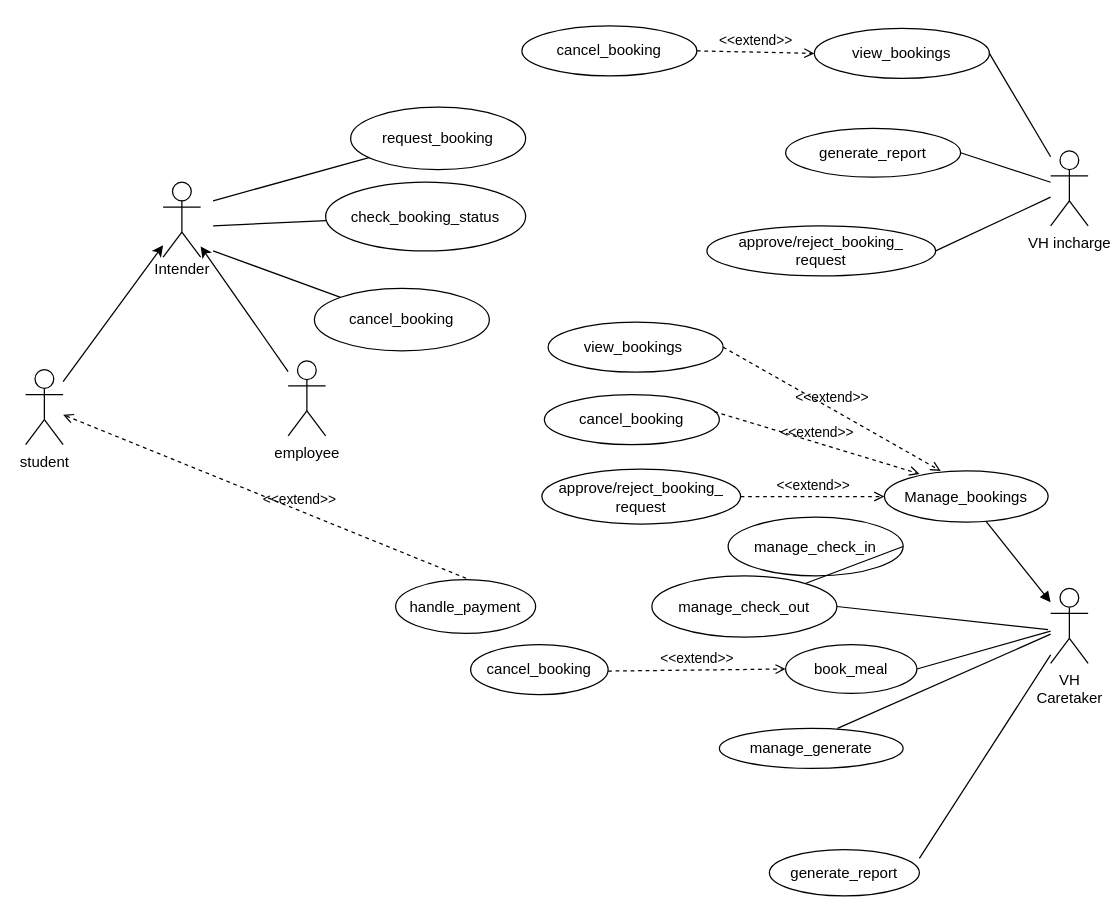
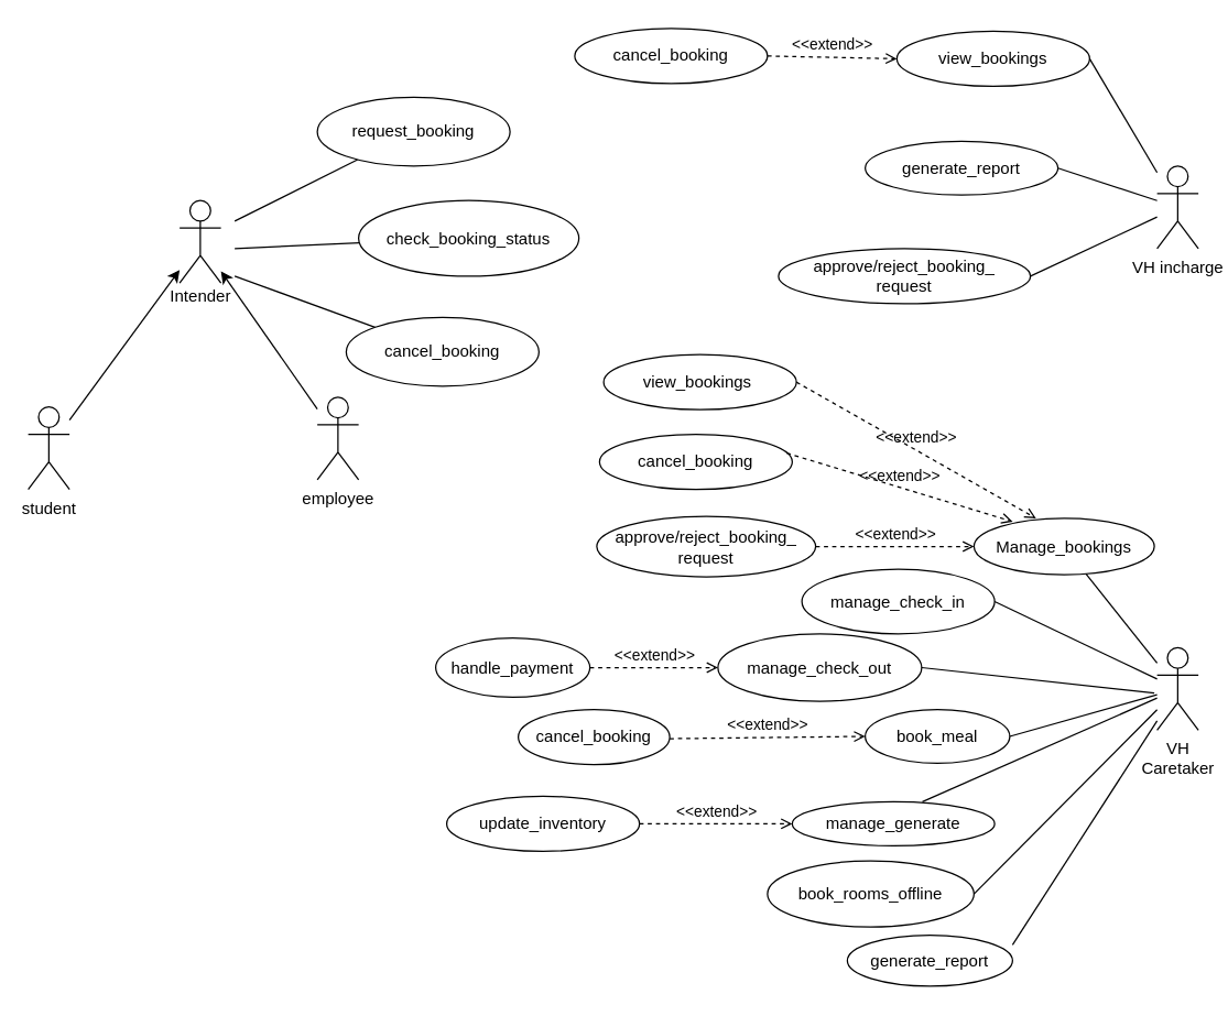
- <mxCell id="6" value="request_booking" style="ellipse;whiteSpace=wrap;html=1;" parent="1" vertex="1"><mxGeometry x="280" y="85" width="140" height="50" as="geometry" /></mxCell>
+ <mxCell id="6" value="request_booking" style="ellipse;whiteSpace=wrap;html=1;" parent="1" vertex="1"><mxGeometry x="230" y="70" width="140" height="50" as="geometry" /></mxCell>
- <mxCell id="35" value="&amp;lt;&amp;lt;extend&amp;gt;&amp;gt;" style="html=1;verticalAlign=bottom;labelBackgroundColor=none;endArrow=open;endFill=0;dashed=1;rounded=0;exitX=1;exitY=0.5;exitDx=0;exitDy=0;" parent="1" source="36" target="46" edge="1"><mxGeometry width="160" relative="1" as="geometry"><mxPoint x="418" y="449" as="sourcePoint" /><mxPoint x="363" y="482" as="targetPoint" /></mxGeometry></mxCell>
+ <mxCell id="35" value="&amp;lt;&amp;lt;extend&amp;gt;&amp;gt;" style="html=1;verticalAlign=bottom;labelBackgroundColor=none;endArrow=open;endFill=0;dashed=1;rounded=0;entryX=0;entryY=0.5;entryDx=0;entryDy=0;exitX=1;exitY=0.5;exitDx=0;exitDy=0;" parent="1" source="36" target="21" edge="1"><mxGeometry width="160" relative="1" as="geometry"><mxPoint x="418" y="449" as="sourcePoint" /><mxPoint x="363" y="482" as="targetPoint" /></mxGeometry></mxCell>
- <mxCell id="33" value="" style="endArrow=none;html=1;rounded=0;exitX=1;exitY=0.5;exitDx=0;exitDy=0;" parent="1" source="20" target="21" edge="1"><mxGeometry width="50" height="50" relative="1" as="geometry"><mxPoint x="544" y="633" as="sourcePoint" /><mxPoint x="822" y="490" as="targetPoint" /></mxGeometry></mxCell>
+ <mxCell id="33" value="" style="endArrow=none;html=1;rounded=0;exitX=1;exitY=0.5;exitDx=0;exitDy=0;" parent="1" source="20" target="16" edge="1"><mxGeometry width="50" height="50" relative="1" as="geometry"><mxPoint x="544" y="633" as="sourcePoint" /><mxPoint x="822" y="490" as="targetPoint" /></mxGeometry></mxCell>
- <mxCell id="30" value="" style="endArrow=block;html=1;rounded=0;" parent="1" source="25" target="16" edge="1"><mxGeometry width="50" height="50" relative="1" as="geometry"><mxPoint x="540" y="370" as="sourcePoint" /><mxPoint x="590" y="320" as="targetPoint" /></mxGeometry></mxCell>
+ <mxCell id="30" value="" style="endArrow=none;html=1;rounded=0;" parent="1" source="25" target="16" edge="1"><mxGeometry width="50" height="50" relative="1" as="geometry"><mxPoint x="540" y="370" as="sourcePoint" /><mxPoint x="590" y="320" as="targetPoint" /></mxGeometry></mxCell>
+ <mxCell id="40" value="" style="endArrow=none;html=1;rounded=0;exitX=1;exitY=0.5;exitDx=0;exitDy=0;" parent="1" source="39" target="16" edge="1"><mxGeometry width="50" height="50" relative="1" as="geometry"><mxPoint x="488" y="429" as="sourcePoint" /><mxPoint x="538" y="379" as="targetPoint" /></mxGeometry></mxCell>
+ <mxCell id="18" value="update_inventory" style="ellipse;whiteSpace=wrap;html=1;" parent="1" vertex="1"><mxGeometry x="324" y="578" width="140" height="40" as="geometry" /></mxCell>
+ <mxCell id="38" value="&amp;lt;&amp;lt;extend&amp;gt;&amp;gt;" style="html=1;verticalAlign=bottom;labelBackgroundColor=none;endArrow=open;endFill=0;dashed=1;rounded=0;entryX=0;entryY=0.5;entryDx=0;entryDy=0;exitX=1;exitY=0.5;exitDx=0;exitDy=0;" parent="1" source="18" target="15" edge="1"><mxGeometry width="160" relative="1" as="geometry"><mxPoint x="497" y="636" as="sourcePoint" /><mxPoint x="657" y="636" as="targetPoint" /></mxGeometry></mxCell>
+ <mxCell id="39" value="book_rooms_offline" style="ellipse;whiteSpace=wrap;html=1;" parent="1" vertex="1"><mxGeometry x="557" y="625" width="150" height="48" as="geometry" /></mxCell>
